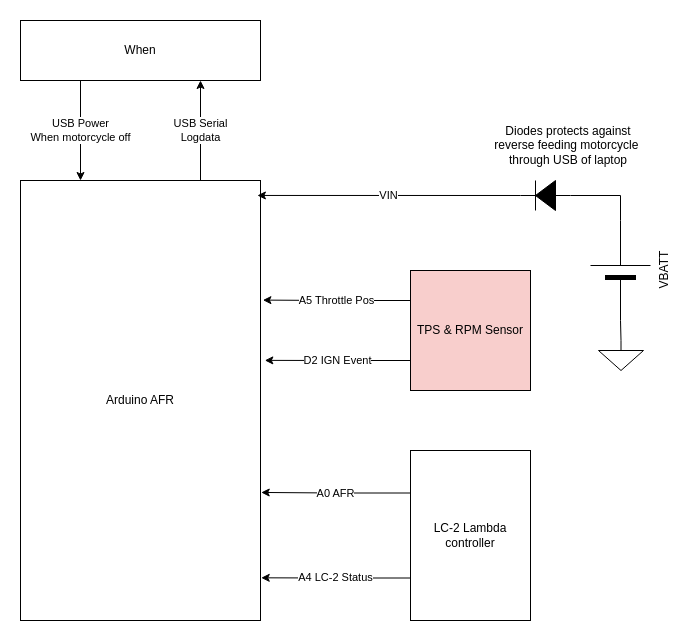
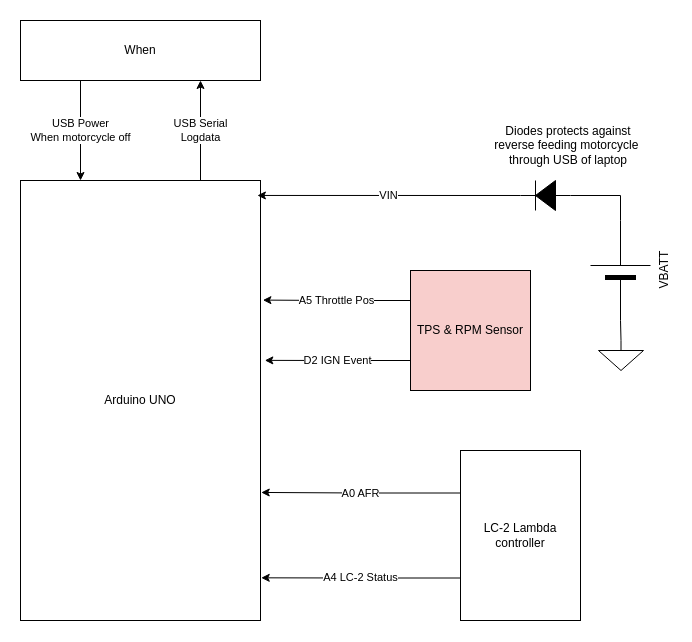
- <mxCell id="3" value="Arduino AFR" style="rounded=0;whiteSpace=wrap;html=1;" parent="1" vertex="1"><mxGeometry x="20" y="180" width="240" height="440" as="geometry" /></mxCell>
+ <mxCell id="3" value="Arduino UNO" style="rounded=0;whiteSpace=wrap;html=1;" parent="1" vertex="1"><mxGeometry x="20" y="180" width="240" height="440" as="geometry" /></mxCell>
- <mxCell id="8" value="LC-2 Lambda controller" style="rounded=0;whiteSpace=wrap;html=1;" parent="1" vertex="1"><mxGeometry x="410" y="450" width="120" height="170" as="geometry" /></mxCell>
+ <mxCell id="8" value="LC-2 Lambda controller" style="rounded=0;whiteSpace=wrap;html=1;" parent="1" vertex="1"><mxGeometry x="460" y="450" width="120" height="170" as="geometry" /></mxCell>
